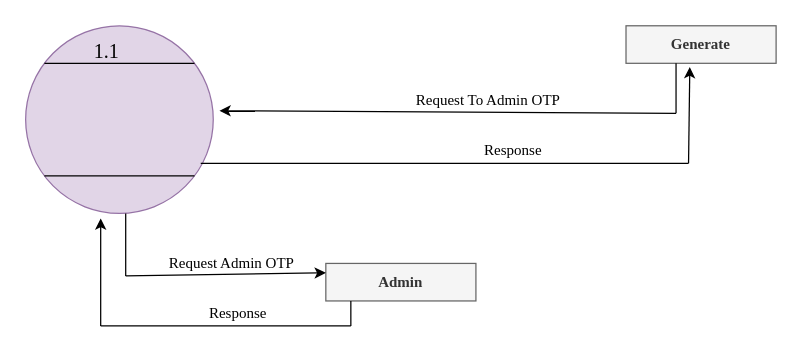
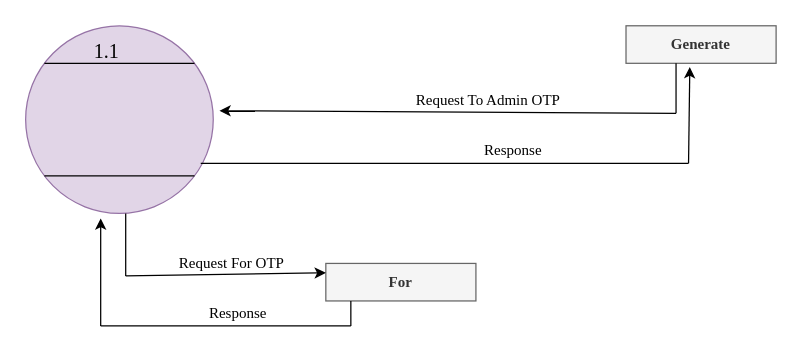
- <mxCell id="16" value="&lt;font face=&quot;Lucida Console&quot;&gt;Request Admin OTP&lt;/font&gt;" style="text;html=1;strokeColor=none;fillColor=none;align=center;verticalAlign=middle;whiteSpace=wrap;rounded=0;" parent="1" vertex="1"><mxGeometry x="100" y="200" width="170" height="20" as="geometry" /></mxCell>
+ <mxCell id="16" value="&lt;font face=&quot;Lucida Console&quot;&gt;Request For OTP&lt;/font&gt;" style="text;html=1;strokeColor=none;fillColor=none;align=center;verticalAlign=middle;whiteSpace=wrap;rounded=0;" parent="1" vertex="1"><mxGeometry x="100" y="200" width="170" height="20" as="geometry" /></mxCell>
- <mxCell id="13" value="&lt;b&gt;&lt;font face=&quot;Lucida Console&quot;&gt;Admin&lt;/font&gt;&lt;/b&gt;" style="rounded=0;whiteSpace=wrap;html=1;fillColor=#f5f5f5;strokeColor=#666666;fontColor=#333333;" parent="1" vertex="1"><mxGeometry x="260" y="210" width="120" height="30" as="geometry" /></mxCell>
+ <mxCell id="13" value="&lt;b&gt;&lt;font face=&quot;Lucida Console&quot;&gt;For&lt;/font&gt;&lt;/b&gt;" style="rounded=0;whiteSpace=wrap;html=1;fillColor=#f5f5f5;strokeColor=#666666;fontColor=#333333;" parent="1" vertex="1"><mxGeometry x="260" y="210" width="120" height="30" as="geometry" /></mxCell>
